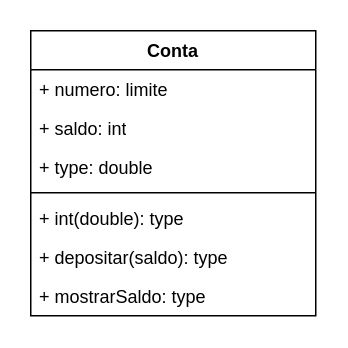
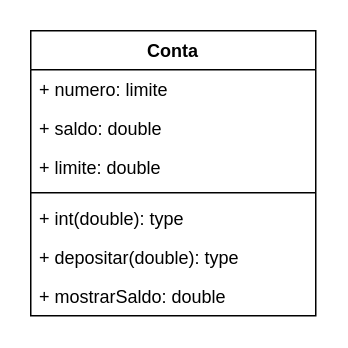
- <mxCell id="4" value="+ saldo: int&lt;br&gt;" style="text;strokeColor=none;fillColor=none;align=left;verticalAlign=top;spacingLeft=4;spacingRight=4;overflow=hidden;rotatable=0;points=[[0,0.5],[1,0.5]];portConstraint=eastwest;whiteSpace=wrap;html=1;" vertex="1" parent="2"><mxGeometry y="52" width="190" height="26" as="geometry" /></mxCell>
+ <mxCell id="4" value="+ saldo: double&lt;br&gt;" style="text;strokeColor=none;fillColor=none;align=left;verticalAlign=top;spacingLeft=4;spacingRight=4;overflow=hidden;rotatable=0;points=[[0,0.5],[1,0.5]];portConstraint=eastwest;whiteSpace=wrap;html=1;" vertex="1" parent="2"><mxGeometry y="52" width="190" height="26" as="geometry" /></mxCell>
- <mxCell id="5" value="+ type: double" style="text;strokeColor=none;fillColor=none;align=left;verticalAlign=top;spacingLeft=4;spacingRight=4;overflow=hidden;rotatable=0;points=[[0,0.5],[1,0.5]];portConstraint=eastwest;whiteSpace=wrap;html=1;" vertex="1" parent="2"><mxGeometry y="78" width="190" height="26" as="geometry" /></mxCell>
+ <mxCell id="5" value="+ limite: double" style="text;strokeColor=none;fillColor=none;align=left;verticalAlign=top;spacingLeft=4;spacingRight=4;overflow=hidden;rotatable=0;points=[[0,0.5],[1,0.5]];portConstraint=eastwest;whiteSpace=wrap;html=1;" vertex="1" parent="2"><mxGeometry y="78" width="190" height="26" as="geometry" /></mxCell>
- <mxCell id="8" value="+ depositar(saldo): type" style="text;strokeColor=none;fillColor=none;align=left;verticalAlign=top;spacingLeft=4;spacingRight=4;overflow=hidden;rotatable=0;points=[[0,0.5],[1,0.5]];portConstraint=eastwest;whiteSpace=wrap;html=1;" vertex="1" parent="2"><mxGeometry y="138" width="190" height="26" as="geometry" /></mxCell>
+ <mxCell id="8" value="+ depositar(double): type" style="text;strokeColor=none;fillColor=none;align=left;verticalAlign=top;spacingLeft=4;spacingRight=4;overflow=hidden;rotatable=0;points=[[0,0.5],[1,0.5]];portConstraint=eastwest;whiteSpace=wrap;html=1;" vertex="1" parent="2"><mxGeometry y="138" width="190" height="26" as="geometry" /></mxCell>
- <mxCell id="9" value="+ mostrarSaldo: type" style="text;strokeColor=none;fillColor=none;align=left;verticalAlign=top;spacingLeft=4;spacingRight=4;overflow=hidden;rotatable=0;points=[[0,0.5],[1,0.5]];portConstraint=eastwest;whiteSpace=wrap;html=1;" vertex="1" parent="2"><mxGeometry y="164" width="190" height="26" as="geometry" /></mxCell>
+ <mxCell id="9" value="+ mostrarSaldo: double" style="text;strokeColor=none;fillColor=none;align=left;verticalAlign=top;spacingLeft=4;spacingRight=4;overflow=hidden;rotatable=0;points=[[0,0.5],[1,0.5]];portConstraint=eastwest;whiteSpace=wrap;html=1;" vertex="1" parent="2"><mxGeometry y="164" width="190" height="26" as="geometry" /></mxCell>
